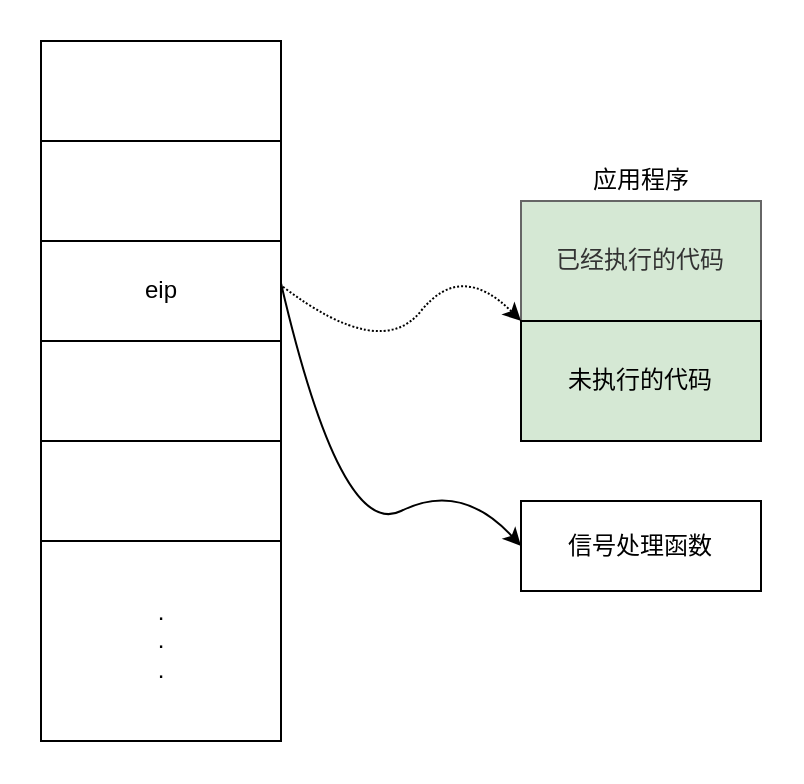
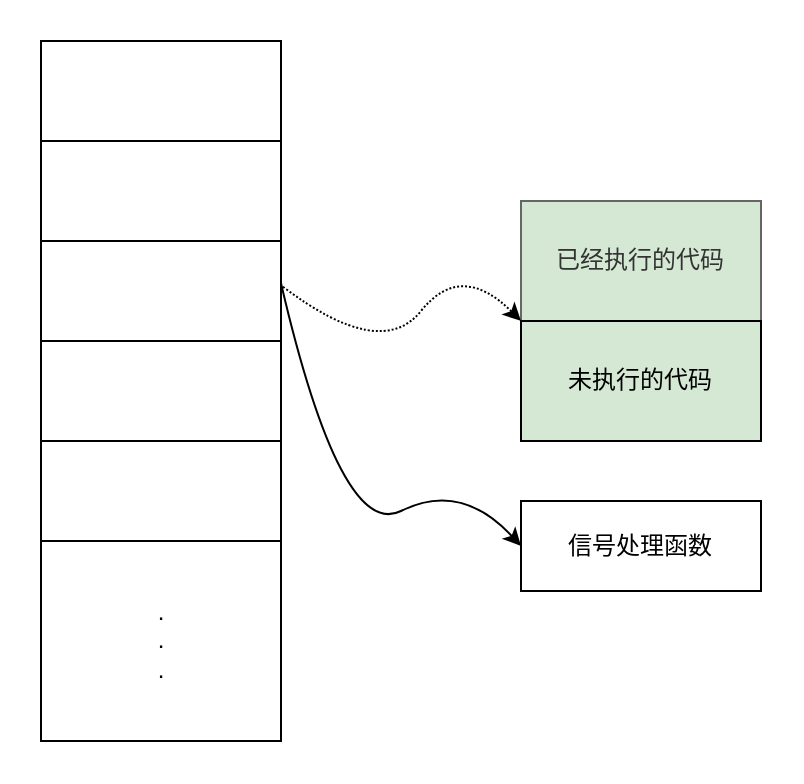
- <mxCell id="12" value="应用程序" style="text;html=1;align=center;verticalAlign=middle;resizable=0;points=[];autosize=1;strokeColor=none;fillColor=none;" vertex="1" parent="1"><mxGeometry x="290" y="80" width="60" height="20" as="geometry" /></mxCell>
- <mxCell id="9" value="eip" style="text;html=1;align=center;verticalAlign=middle;resizable=0;points=[];autosize=1;strokeColor=none;fillColor=none;" vertex="1" parent="1"><mxGeometry x="65" y="135" width="30" height="20" as="geometry" /></mxCell>
